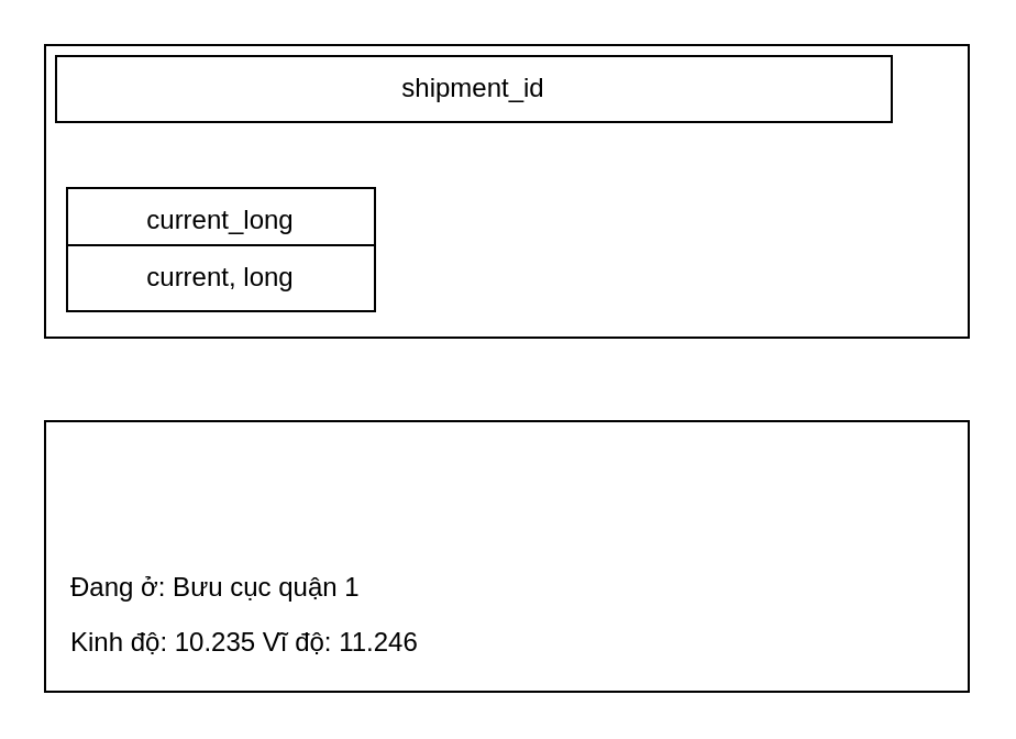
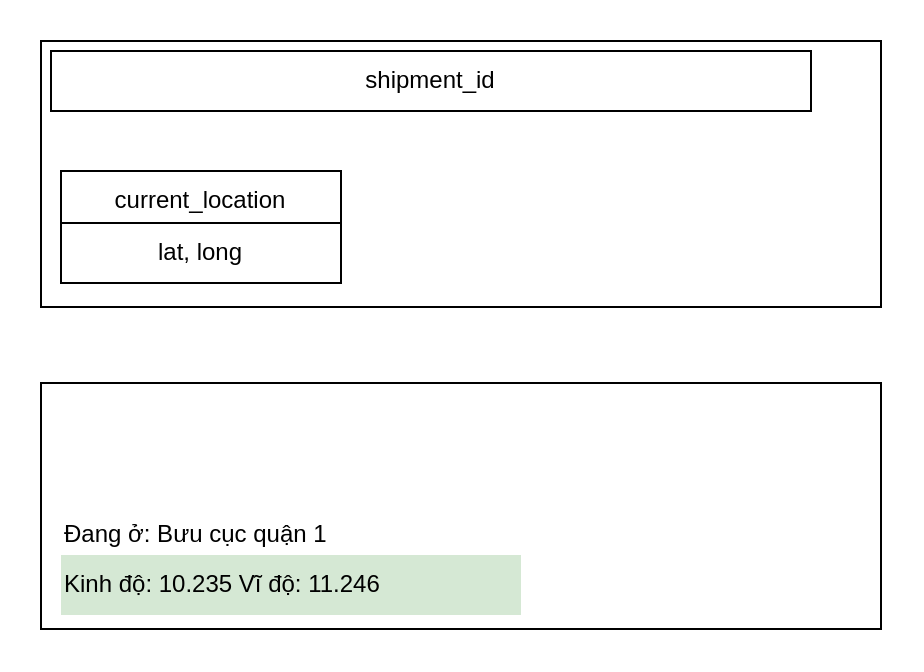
- <mxCell id="4" value="current_long" style="rounded=0;whiteSpace=wrap;html=1;" vertex="1" parent="1"><mxGeometry x="30" y="85" width="140" height="30" as="geometry" /></mxCell>
+ <mxCell id="4" value="current_location" style="rounded=0;whiteSpace=wrap;html=1;" vertex="1" parent="1"><mxGeometry x="30" y="85" width="140" height="30" as="geometry" /></mxCell>
- <mxCell id="5" value="current, long" style="rounded=0;whiteSpace=wrap;html=1;" vertex="1" parent="1"><mxGeometry x="30" y="111" width="140" height="30" as="geometry" /></mxCell>
+ <mxCell id="5" value="lat, long" style="rounded=0;whiteSpace=wrap;html=1;" vertex="1" parent="1"><mxGeometry x="30" y="111" width="140" height="30" as="geometry" /></mxCell>
- <mxCell id="8" value="Kinh độ: 10.235 Vĩ độ: 11.246" style="rounded=0;whiteSpace=wrap;html=1;align=left;strokeColor=none;" vertex="1" parent="1"><mxGeometry x="30" y="277" width="230" height="30" as="geometry" /></mxCell>
+ <mxCell id="8" value="Kinh độ: 10.235 Vĩ độ: 11.246" style="rounded=0;whiteSpace=wrap;html=1;align=left;strokeColor=none;fillColor=#d5e8d4;" vertex="1" parent="1"><mxGeometry x="30" y="277" width="230" height="30" as="geometry" /></mxCell>
